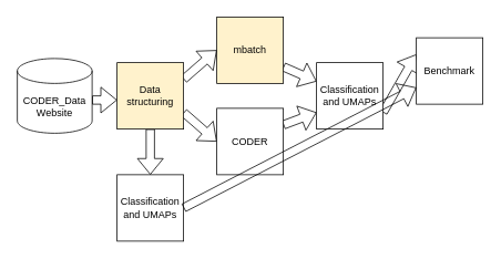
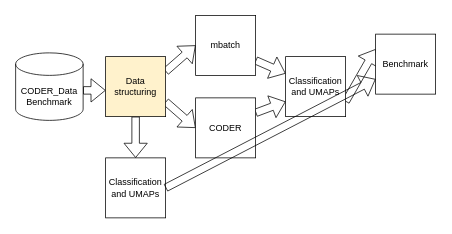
- <mxCell id="7" value="mbatch" style="whiteSpace=wrap;html=1;aspect=fixed;fillColor=#fff2cc;" vertex="1" parent="1"><mxGeometry x="260" y="20" width="80" height="80" as="geometry" /></mxCell>
+ <mxCell id="7" value="mbatch" style="whiteSpace=wrap;html=1;aspect=fixed;" vertex="1" parent="1"><mxGeometry x="260" y="20" width="80" height="80" as="geometry" /></mxCell>
- <mxCell id="6" value="CODER_Data&lt;br&gt;Website" style="shape=cylinder3;whiteSpace=wrap;html=1;boundedLbl=1;backgroundOutline=1;size=15;" vertex="1" parent="1"><mxGeometry x="20" y="70" width="90" height="90" as="geometry" /></mxCell>
+ <mxCell id="6" value="CODER_Data&lt;br&gt;Benchmark" style="shape=cylinder3;whiteSpace=wrap;html=1;boundedLbl=1;backgroundOutline=1;size=15;" vertex="1" parent="1"><mxGeometry x="20" y="70" width="90" height="90" as="geometry" /></mxCell>
